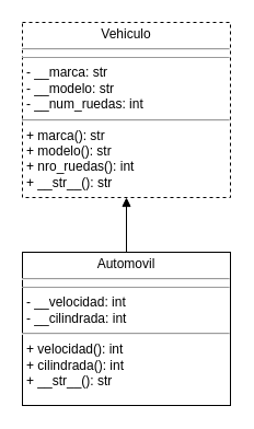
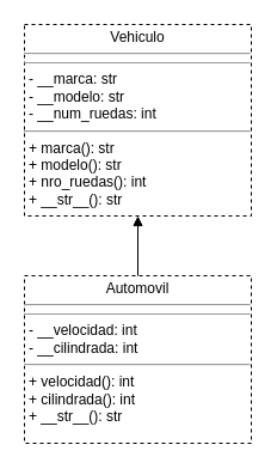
- <mxCell id="3" value="&lt;p style=&quot;margin:0px;margin-top:4px;text-align:center;&quot;&gt;Automovil&lt;br&gt;&lt;/p&gt;&lt;hr&gt;&lt;hr size=&quot;1&quot;&gt;&lt;p style=&quot;margin:0px;margin-left:4px;&quot;&gt;&lt;/p&gt;&lt;p style=&quot;margin: 0px 0px 0px 4px;&quot;&gt;- __velocidad: int&lt;/p&gt;&lt;p style=&quot;margin: 0px 0px 0px 4px;&quot;&gt;- __cilindrada: int&lt;br&gt;&lt;/p&gt;&lt;hr&gt;&lt;p style=&quot;margin: 0px 0px 0px 4px;&quot;&gt;+ velocidad(): int&lt;/p&gt;&lt;p style=&quot;margin: 0px 0px 0px 4px;&quot;&gt;+ cilindrada(): int&lt;/p&gt;&lt;p style=&quot;margin: 0px 0px 0px 4px;&quot;&gt;+ __str__(): str&lt;/p&gt;" style="verticalAlign=top;align=left;overflow=fill;fontSize=12;fontFamily=Helvetica;html=1;rounded=0;shadow=0;comic=0;labelBackgroundColor=none;strokeWidth=1" parent="1" vertex="1"><mxGeometry x="20" y="230" width="190" height="140" as="geometry" /></mxCell>
+ <mxCell id="3" value="&lt;p style=&quot;margin:0px;margin-top:4px;text-align:center;&quot;&gt;Automovil&lt;br&gt;&lt;/p&gt;&lt;hr&gt;&lt;hr size=&quot;1&quot;&gt;&lt;p style=&quot;margin:0px;margin-left:4px;&quot;&gt;&lt;/p&gt;&lt;p style=&quot;margin: 0px 0px 0px 4px;&quot;&gt;- __velocidad: int&lt;/p&gt;&lt;p style=&quot;margin: 0px 0px 0px 4px;&quot;&gt;- __cilindrada: int&lt;br&gt;&lt;/p&gt;&lt;hr&gt;&lt;p style=&quot;margin: 0px 0px 0px 4px;&quot;&gt;+ velocidad(): int&lt;/p&gt;&lt;p style=&quot;margin: 0px 0px 0px 4px;&quot;&gt;+ cilindrada(): int&lt;/p&gt;&lt;p style=&quot;margin: 0px 0px 0px 4px;&quot;&gt;+ __str__(): str&lt;/p&gt;" style="verticalAlign=top;align=left;overflow=fill;fontSize=12;fontFamily=Helvetica;html=1;rounded=0;shadow=0;comic=0;labelBackgroundColor=none;strokeWidth=1;dashed=1;" parent="1" vertex="1"><mxGeometry x="20" y="230" width="190" height="140" as="geometry" /></mxCell>
